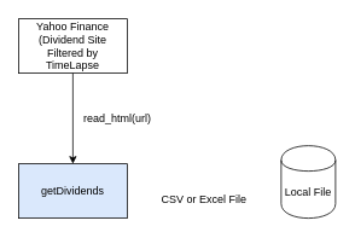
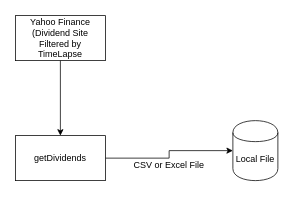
- <mxCell id="8" value="read_html(url)" style="text;html=1;resizable=0;points=[];autosize=1;align=left;verticalAlign=top;spacingTop=-4;" vertex="1" parent="1"><mxGeometry x="90" y="120" width="90" height="20" as="geometry" /></mxCell>
+ <mxCell id="3" style="edgeStyle=orthogonalEdgeStyle;rounded=0;orthogonalLoop=1;jettySize=auto;html=1;exitX=1;exitY=0.5;exitDx=0;exitDy=0;" edge="1" parent="1" source="4" target="6"><mxGeometry relative="1" as="geometry" /></mxCell>
- <mxCell id="4" value="getDividends" style="rounded=0;whiteSpace=wrap;html=1;fillColor=#dae8fc;" vertex="1" parent="1"><mxGeometry x="20" y="180" width="120" height="60" as="geometry" /></mxCell>
+ <mxCell id="4" value="getDividends" style="rounded=0;whiteSpace=wrap;html=1;" vertex="1" parent="1"><mxGeometry x="20" y="180" width="120" height="60" as="geometry" /></mxCell>
